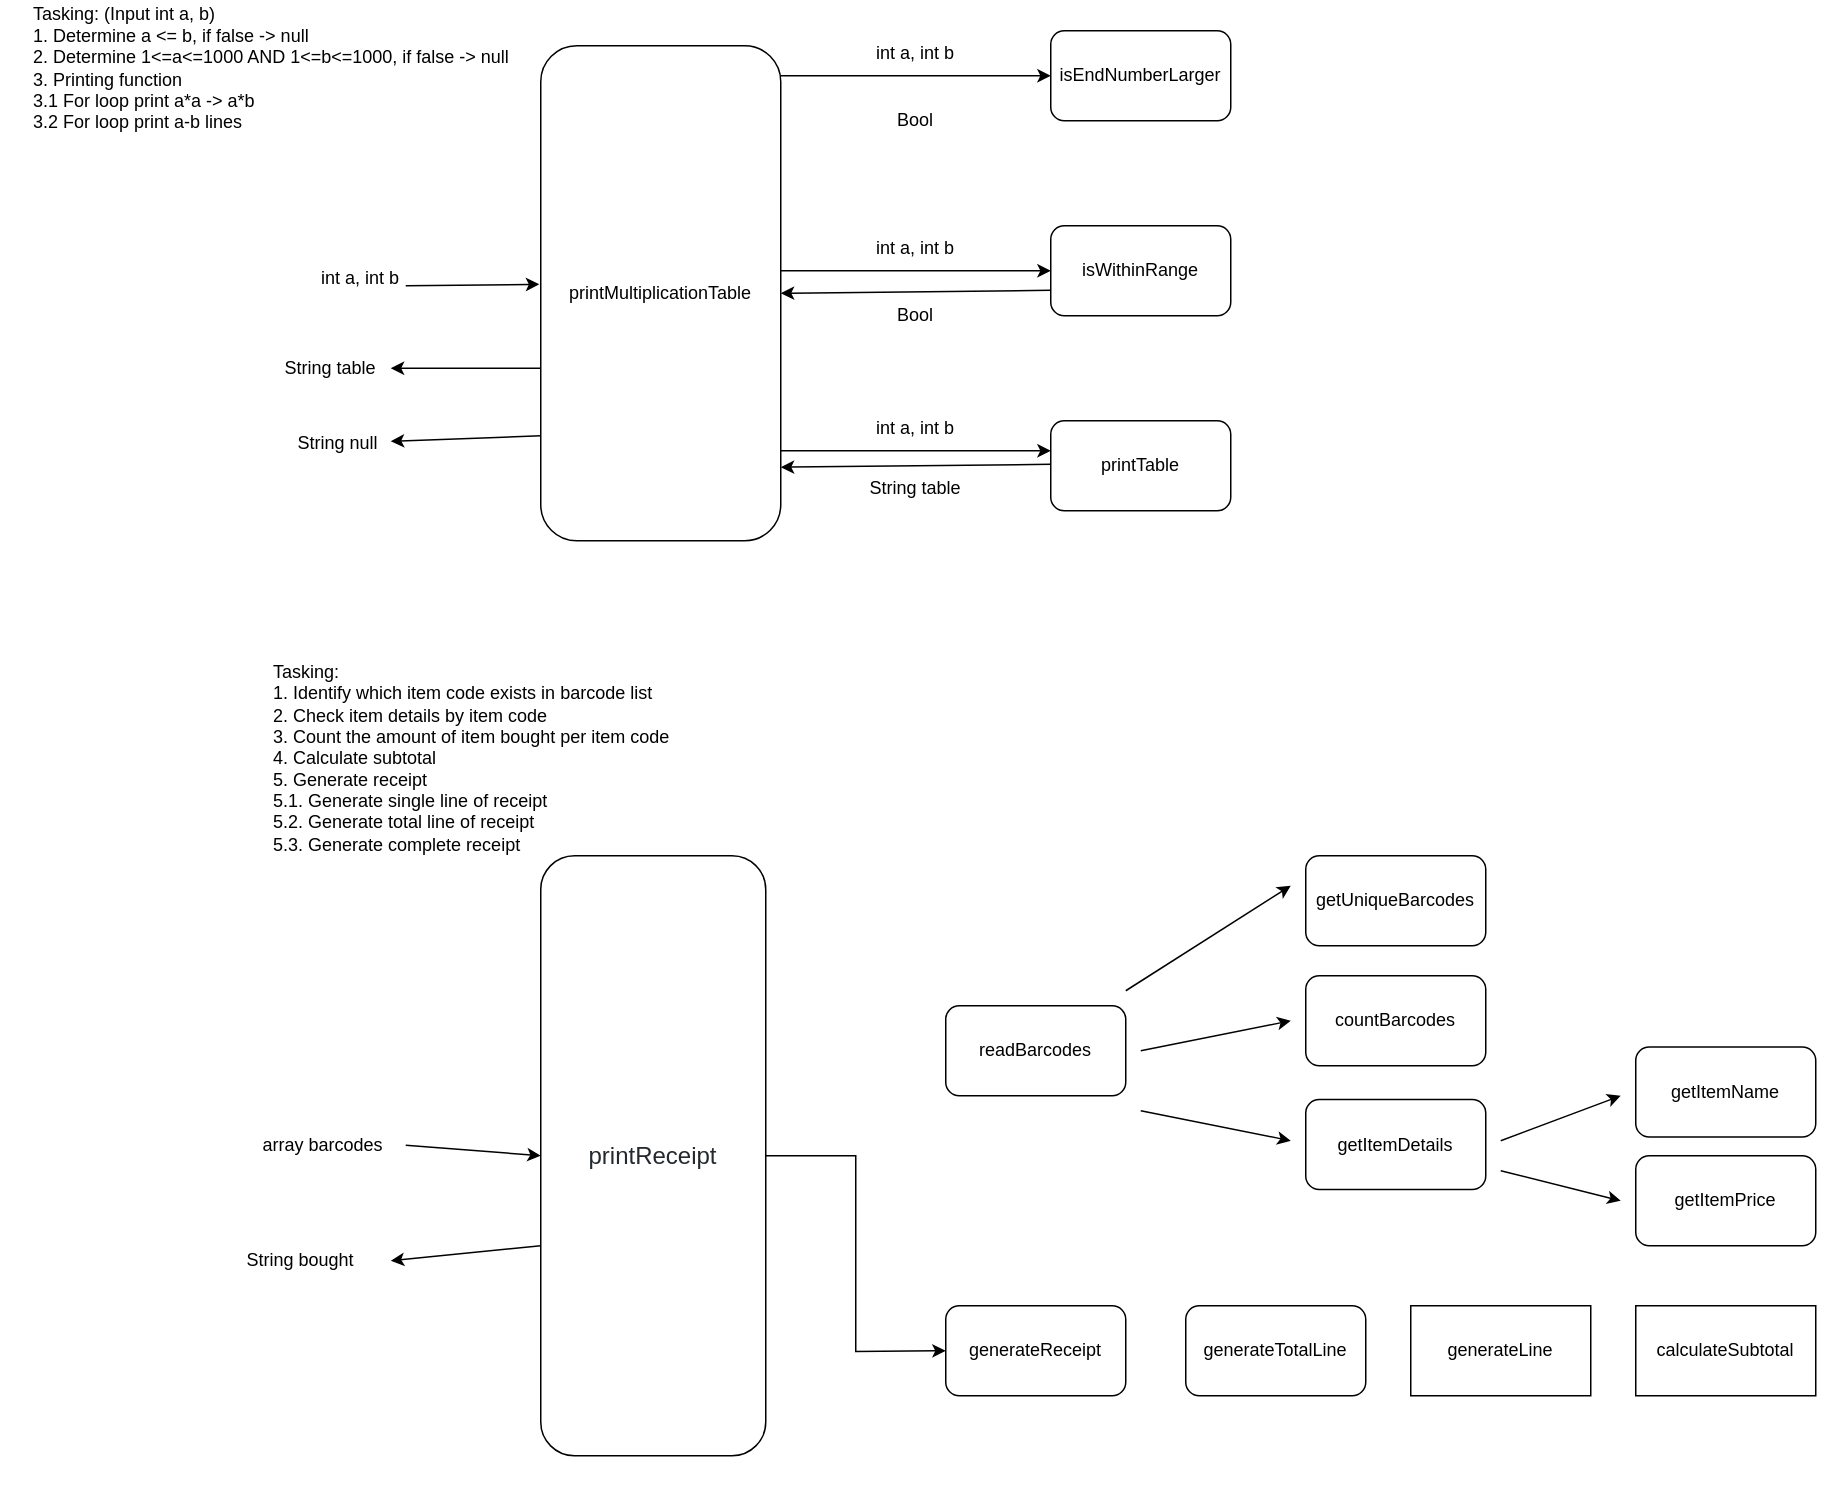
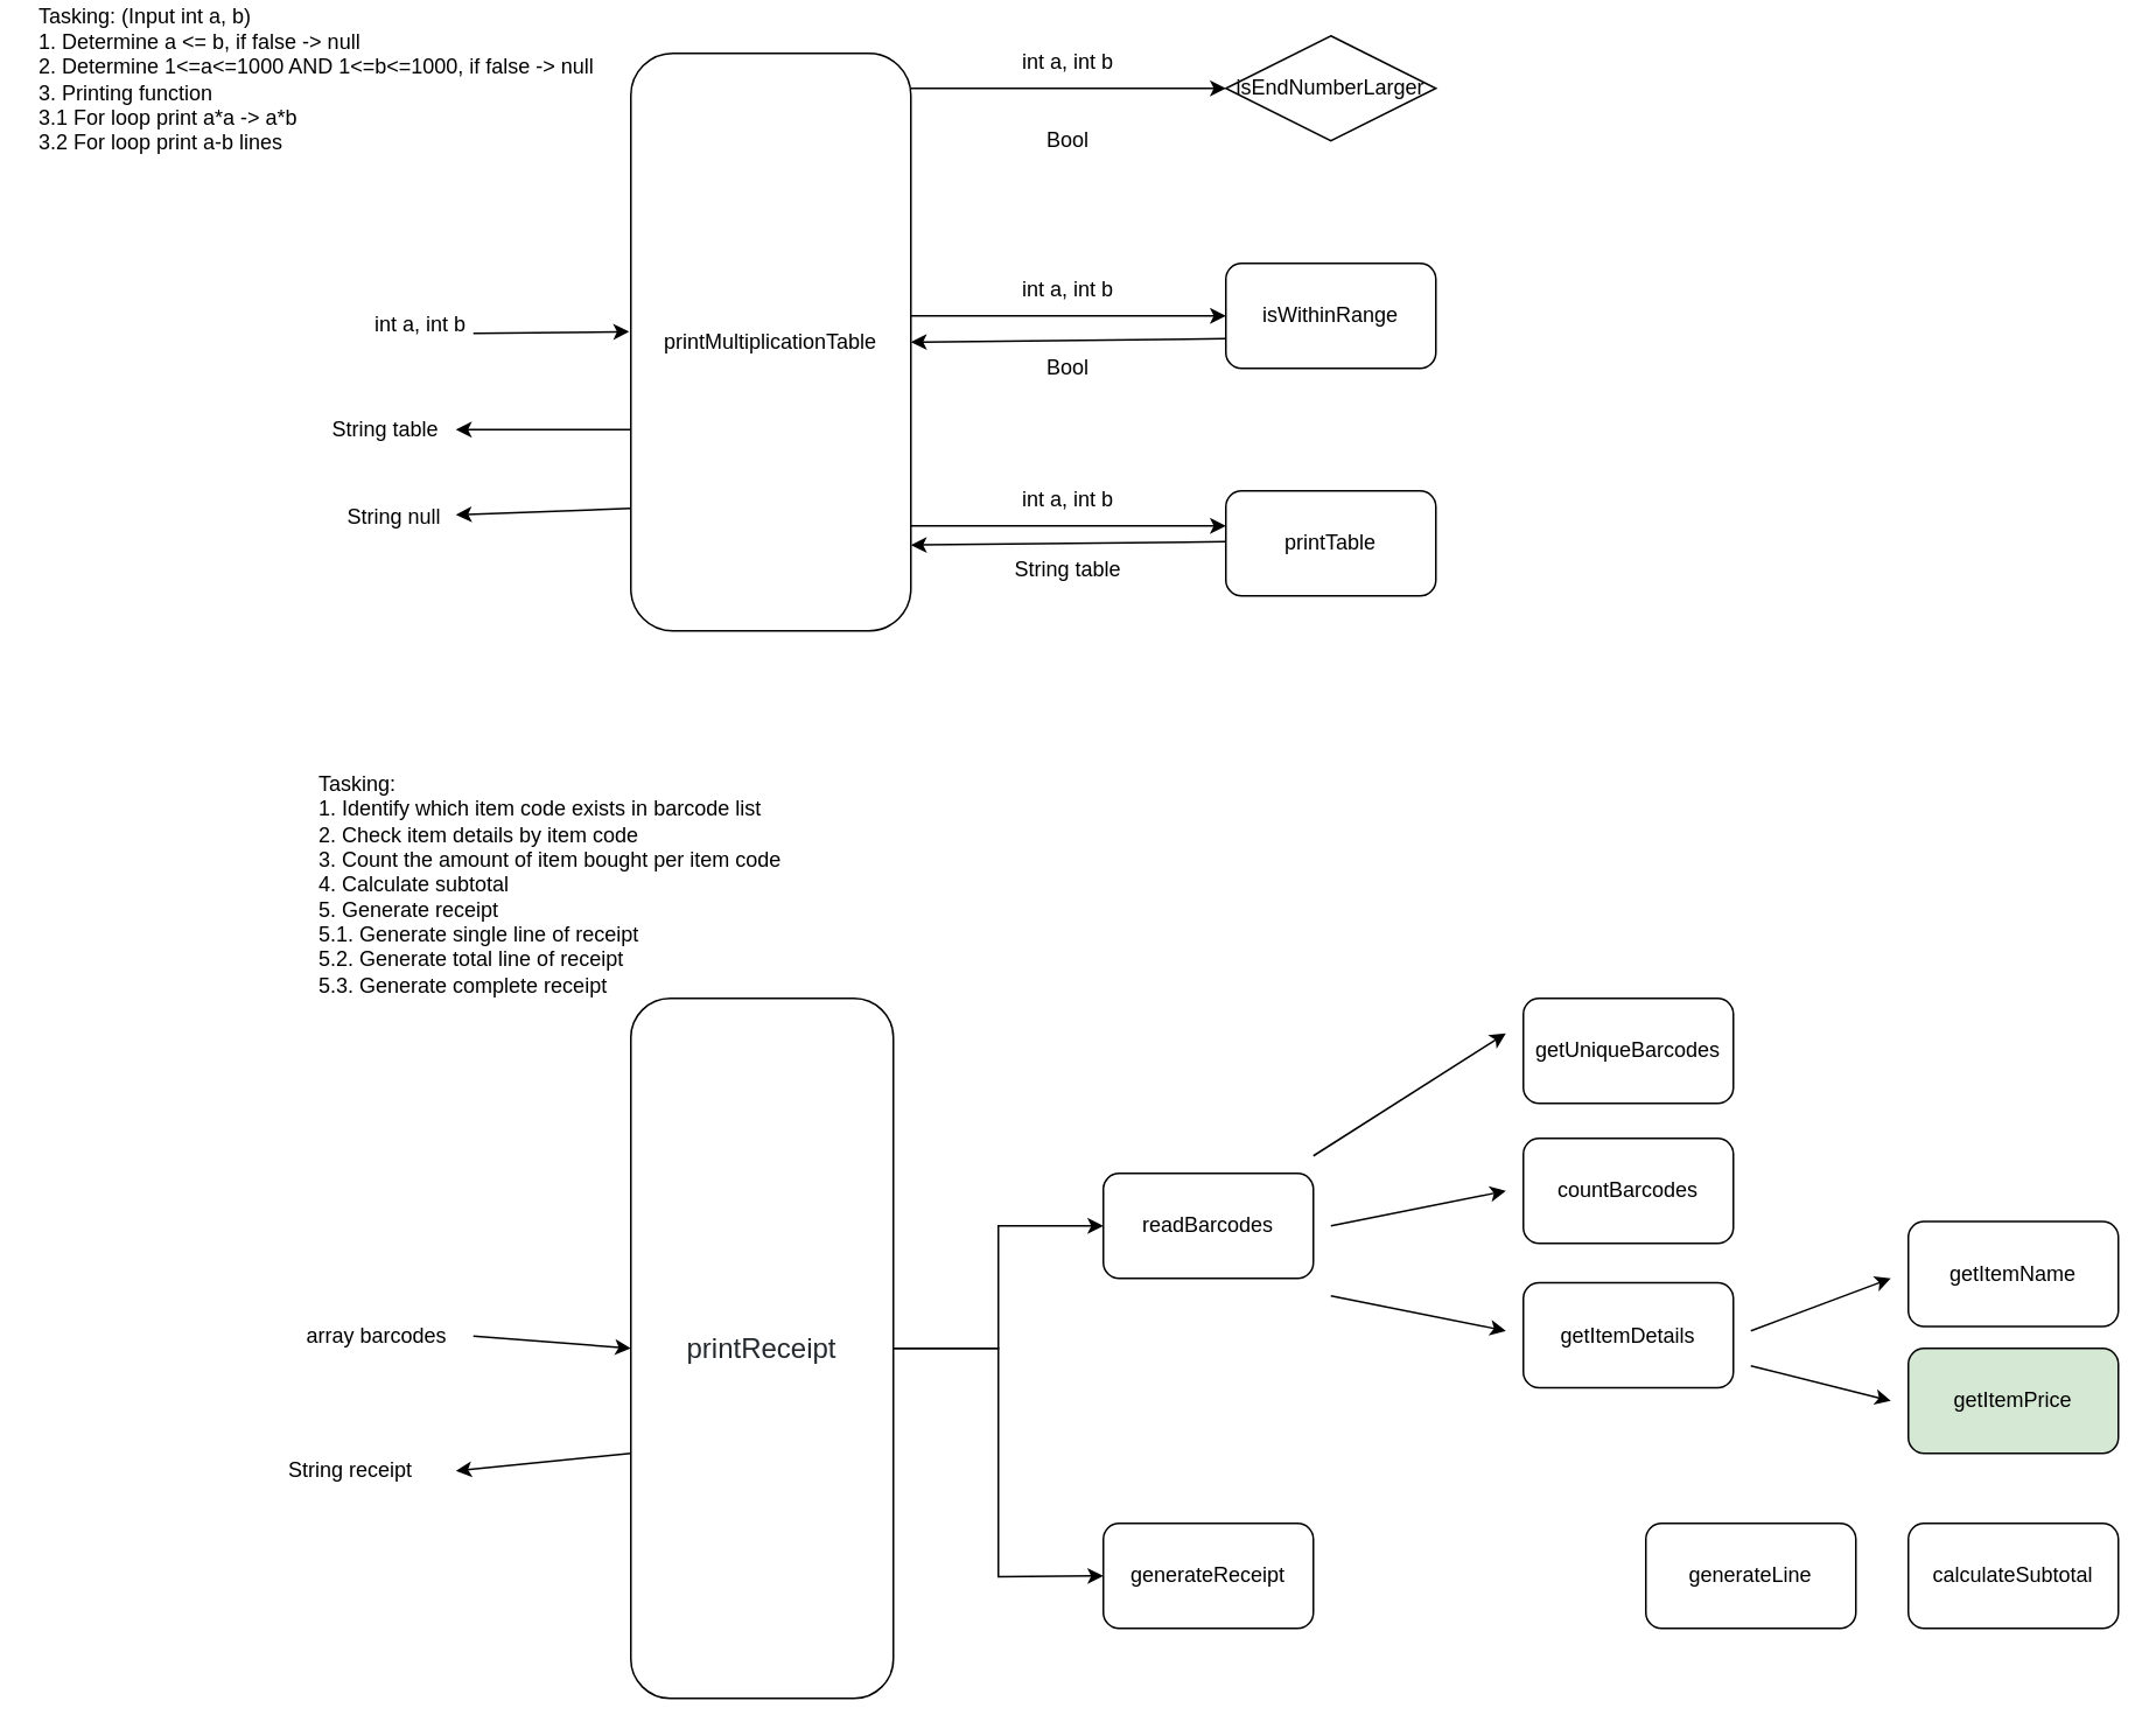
- <mxCell id="4" value="isEndNumberLarger" style="rounded=1;whiteSpace=wrap;html=1;align=center;" vertex="1" parent="1"><mxGeometry x="700" y="20" width="120" height="60" as="geometry" /></mxCell>
+ <mxCell id="4" value="isEndNumberLarger" style="rhombus;whiteSpace=wrap;html=1;align=center;" vertex="1" parent="1"><mxGeometry x="700" y="20" width="120" height="60" as="geometry" /></mxCell>
+ <mxCell id="24" style="edgeStyle=orthogonalEdgeStyle;rounded=0;orthogonalLoop=1;jettySize=auto;html=1;entryX=0;entryY=0.5;entryDx=0;entryDy=0;" edge="1" parent="1" source="26" target="30"><mxGeometry relative="1" as="geometry" /></mxCell>
- <mxCell id="33" value="getItemPrice" style="rounded=1;whiteSpace=wrap;html=1;align=center;" vertex="1" parent="1"><mxGeometry x="1090" y="770" width="120" height="60" as="geometry" /></mxCell>
+ <mxCell id="33" value="getItemPrice" style="rounded=1;whiteSpace=wrap;html=1;align=center;fillColor=#d5e8d4;" vertex="1" parent="1"><mxGeometry x="1090" y="770" width="120" height="60" as="geometry" /></mxCell>
- <mxCell id="40" value="String bought" style="text;html=1;strokeColor=none;fillColor=none;align=center;verticalAlign=middle;whiteSpace=wrap;rounded=0;" vertex="1" parent="1"><mxGeometry x="160" y="830" width="80" height="20" as="geometry" /></mxCell>
+ <mxCell id="40" value="String receipt" style="text;html=1;strokeColor=none;fillColor=none;align=center;verticalAlign=middle;whiteSpace=wrap;rounded=0;" vertex="1" parent="1"><mxGeometry x="160" y="830" width="80" height="20" as="geometry" /></mxCell>
- <mxCell id="37" value="generateTotalLine" style="rounded=1;whiteSpace=wrap;html=1;align=center;" vertex="1" parent="1"><mxGeometry x="790" y="870" width="120" height="60" as="geometry" /></mxCell>
- <mxCell id="38" value="generateLine" style="whiteSpace=wrap;html=1;align=center;rounded=0;" vertex="1" parent="1"><mxGeometry x="940" y="870" width="120" height="60" as="geometry" /></mxCell>
+ <mxCell id="38" value="generateLine" style="rounded=1;whiteSpace=wrap;html=1;align=center;" vertex="1" parent="1"><mxGeometry x="940" y="870" width="120" height="60" as="geometry" /></mxCell>
- <mxCell id="35" value="calculateSubtotal" style="whiteSpace=wrap;html=1;align=center;rounded=0;" vertex="1" parent="1"><mxGeometry x="1090" y="870" width="120" height="60" as="geometry" /></mxCell>
+ <mxCell id="35" value="calculateSubtotal" style="rounded=1;whiteSpace=wrap;html=1;align=center;" vertex="1" parent="1"><mxGeometry x="1090" y="870" width="120" height="60" as="geometry" /></mxCell>
